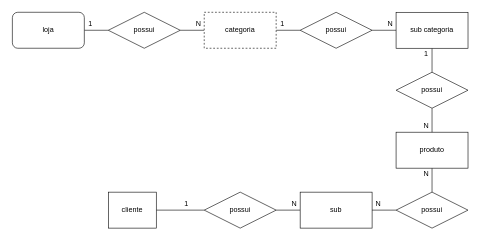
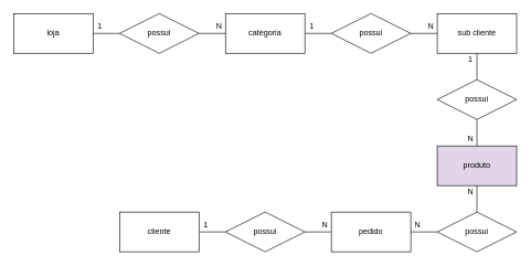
- <mxCell id="3" value="loja" style="whiteSpace=wrap;html=1;rounded=1;" parent="1" vertex="1"><mxGeometry x="20" y="20" width="120" height="60" as="geometry" /></mxCell>
+ <mxCell id="3" value="loja" style="rounded=0;whiteSpace=wrap;html=1;" parent="1" vertex="1"><mxGeometry x="20" y="20" width="120" height="60" as="geometry" /></mxCell>
- <mxCell id="7" value="categoria" style="rounded=0;whiteSpace=wrap;html=1;dashed=1;" parent="1" vertex="1"><mxGeometry x="340" y="20" width="120" height="60" as="geometry" /></mxCell>
+ <mxCell id="7" value="categoria" style="rounded=0;whiteSpace=wrap;html=1;" parent="1" vertex="1"><mxGeometry x="340" y="20" width="120" height="60" as="geometry" /></mxCell>
- <mxCell id="15" value="sub categoria" style="rounded=0;whiteSpace=wrap;html=1;" parent="1" vertex="1"><mxGeometry x="660" y="20" width="120" height="60" as="geometry" /></mxCell>
+ <mxCell id="15" value="sub cliente" style="rounded=0;whiteSpace=wrap;html=1;" parent="1" vertex="1"><mxGeometry x="660" y="20" width="120" height="60" as="geometry" /></mxCell>
- <mxCell id="9" value="produto" style="rounded=0;whiteSpace=wrap;html=1;" parent="1" vertex="1"><mxGeometry x="660" y="220" width="120" height="60" as="geometry" /></mxCell>
+ <mxCell id="9" value="produto" style="rounded=0;whiteSpace=wrap;html=1;fillColor=#e1d5e7;" parent="1" vertex="1"><mxGeometry x="660" y="220" width="120" height="60" as="geometry" /></mxCell>
- <mxCell id="11" value="cliente" style="rounded=0;whiteSpace=wrap;html=1;" parent="1" vertex="1"><mxGeometry x="180" y="320" width="80" height="60" as="geometry" /></mxCell>
+ <mxCell id="11" value="cliente" style="rounded=0;whiteSpace=wrap;html=1;" parent="1" vertex="1"><mxGeometry x="180" y="320" width="120" height="60" as="geometry" /></mxCell>
- <mxCell id="13" value="sub" style="rounded=0;whiteSpace=wrap;html=1;" parent="1" vertex="1"><mxGeometry x="500" y="320" width="120" height="60" as="geometry" /></mxCell>
+ <mxCell id="13" value="pedido" style="rounded=0;whiteSpace=wrap;html=1;" parent="1" vertex="1"><mxGeometry x="500" y="320" width="120" height="60" as="geometry" /></mxCell>
